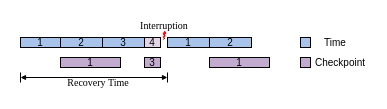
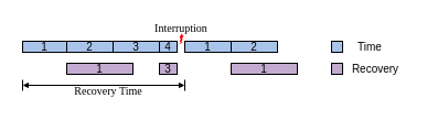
- <mxCell id="8" value="&lt;p style=&quot;line-height: 100%; font-size: 10px;&quot;&gt;&lt;font style=&quot;font-size: 10px;&quot;&gt;4&lt;/font&gt;&lt;/p&gt;" style="whiteSpace=wrap;html=1;fillColor=#e1d5e7;fontSize=10;" vertex="1" parent="1"><mxGeometry x="144" y="37" width="16" height="10" as="geometry" /></mxCell>
+ <mxCell id="8" value="&lt;p style=&quot;line-height: 100%; font-size: 10px;&quot;&gt;&lt;font style=&quot;font-size: 10px;&quot;&gt;4&lt;/font&gt;&lt;/p&gt;" style="whiteSpace=wrap;html=1;fillColor=#A9C4EB;fontSize=10;" vertex="1" parent="1"><mxGeometry x="144" y="37" width="16" height="10" as="geometry" /></mxCell>
- <mxCell id="16" value="&lt;font style=&quot;font-size: 10px;&quot;&gt;Checkpoint&lt;/font&gt;" style="text;html=1;align=center;verticalAlign=middle;whiteSpace=wrap;rounded=0;" vertex="1" parent="1"><mxGeometry x="315" y="57" width="50" height="10" as="geometry" /></mxCell>
+ <mxCell id="16" value="&lt;font style=&quot;font-size: 10px;&quot;&gt;Recovery&lt;/font&gt;" style="text;html=1;align=center;verticalAlign=middle;whiteSpace=wrap;rounded=0;" vertex="1" parent="1"><mxGeometry x="315" y="57" width="50" height="10" as="geometry" /></mxCell>
